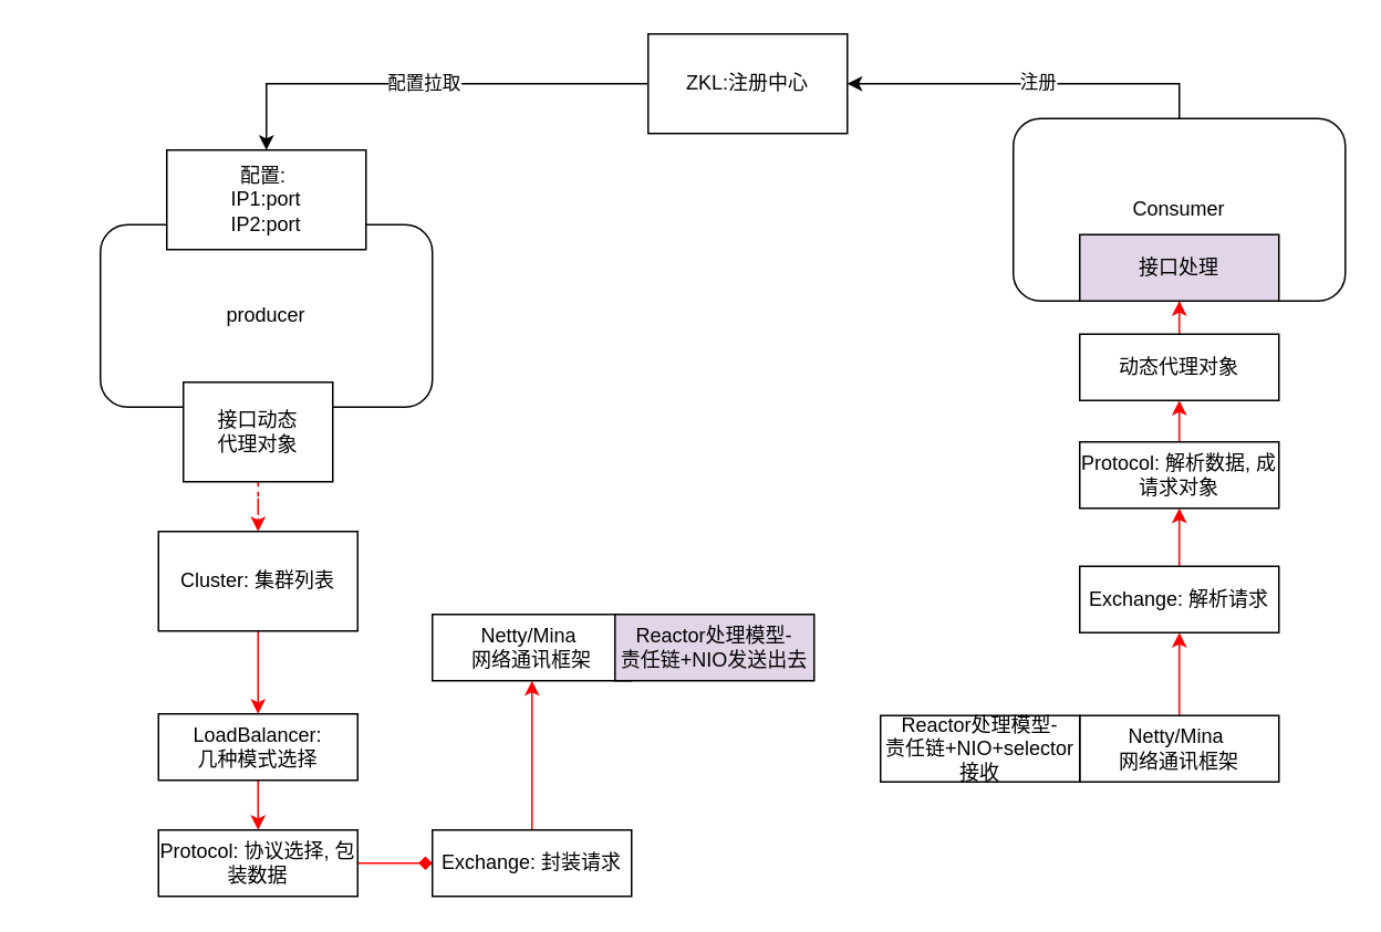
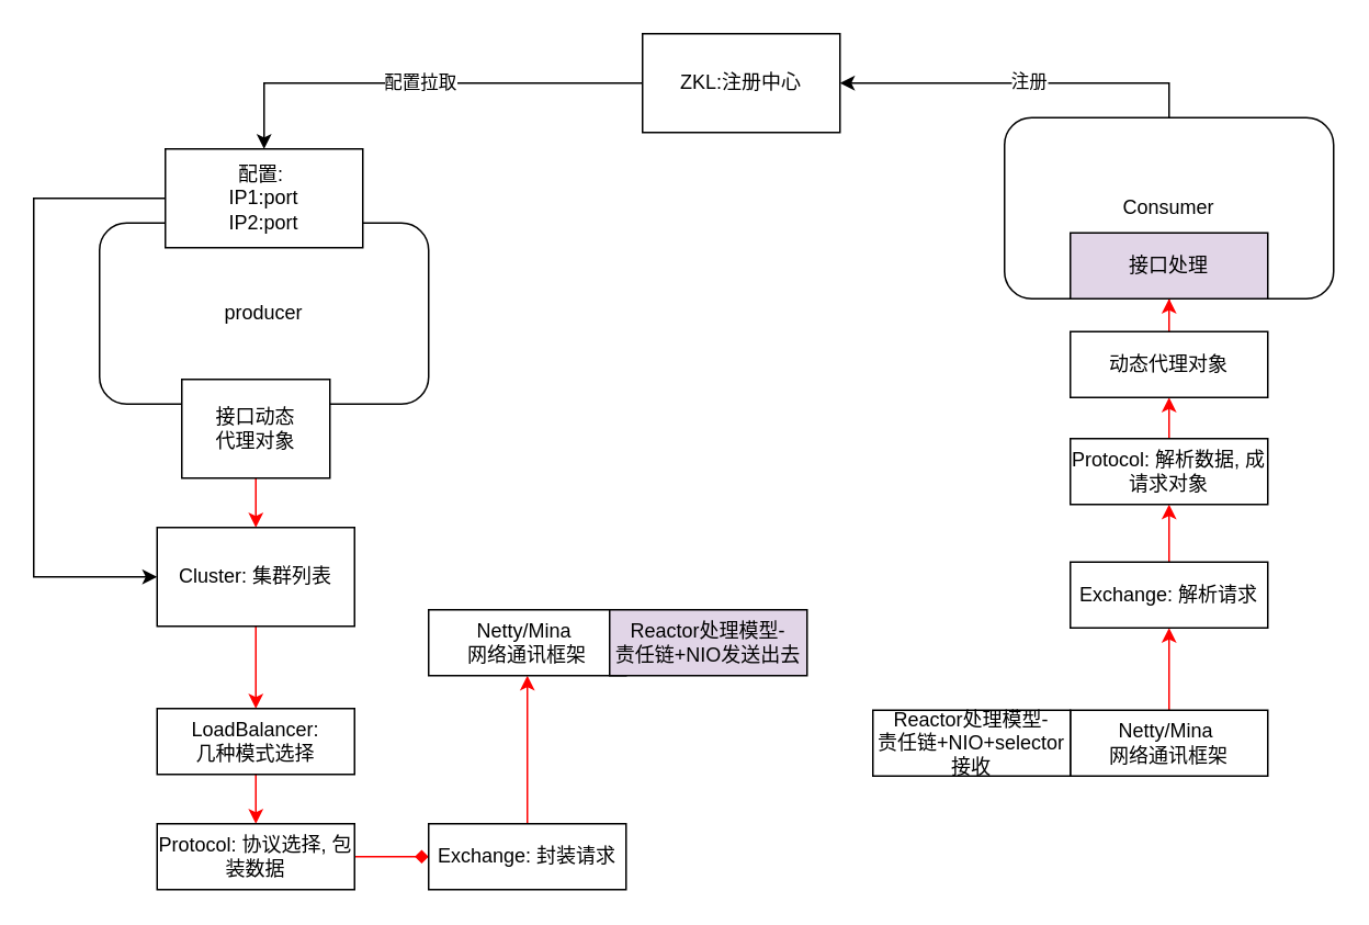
+ <mxCell id="8" style="edgeStyle=orthogonalEdgeStyle;rounded=0;orthogonalLoop=1;jettySize=auto;html=1;exitX=0;exitY=0.5;exitDx=0;exitDy=0;entryX=0;entryY=0.5;entryDx=0;entryDy=0;" parent="1" source="9" target="13" edge="1"><mxGeometry relative="1" as="geometry"><Array as="points"><mxPoint x="20" y="120" /><mxPoint x="20" y="350" /></Array></mxGeometry></mxCell>
- <mxCell id="10" style="edgeStyle=orthogonalEdgeStyle;rounded=0;orthogonalLoop=1;jettySize=auto;html=1;strokeColor=#FF0000;dashed=1;" parent="1" source="11" target="13" edge="1"><mxGeometry relative="1" as="geometry" /></mxCell>
+ <mxCell id="10" style="edgeStyle=orthogonalEdgeStyle;rounded=0;orthogonalLoop=1;jettySize=auto;html=1;strokeColor=#FF0000;" parent="1" source="11" target="13" edge="1"><mxGeometry relative="1" as="geometry" /></mxCell>
